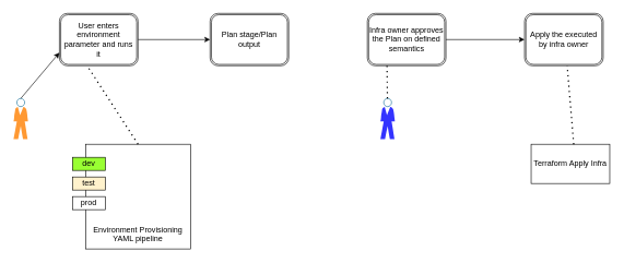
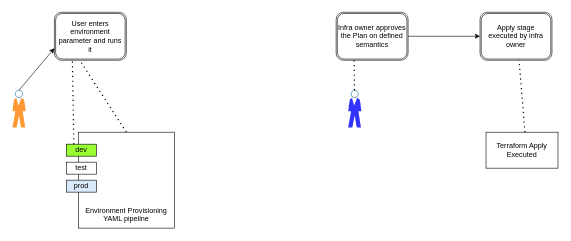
- <mxCell id="8" value="" style="endArrow=classic;html=1;entryX=0;entryY=0.5;entryDx=0;entryDy=0;" edge="1" parent="1" source="3" target="6"><mxGeometry width="50" height="50" relative="1" as="geometry"><mxPoint x="210" y="110" as="sourcePoint" /><mxPoint x="270" y="50" as="targetPoint" /></mxGeometry></mxCell>
- <mxCell id="6" value="Plan stage/Plan output" style="shape=ext;double=1;rounded=1;whiteSpace=wrap;html=1;" vertex="1" parent="1"><mxGeometry x="320" y="20" width="120" height="80" as="geometry" /></mxCell>
- <mxCell id="4" value="Apply the executed by infra owner" style="shape=ext;double=1;rounded=1;whiteSpace=wrap;html=1;" vertex="1" parent="1"><mxGeometry x="800" y="20" width="120" height="80" as="geometry" /></mxCell>
+ <mxCell id="4" value="Apply stage executed by infra owner" style="shape=ext;double=1;rounded=1;whiteSpace=wrap;html=1;" vertex="1" parent="1"><mxGeometry x="800" y="20" width="120" height="80" as="geometry" /></mxCell>
+ <mxCell id="17" value="" style="endArrow=none;dashed=1;html=1;dashPattern=1 3;strokeWidth=2;entryX=0.25;entryY=1;entryDx=0;entryDy=0;exitX=0.25;exitY=0;exitDx=0;exitDy=0;" edge="1" parent="1" source="16" target="3"><mxGeometry width="50" height="50" relative="1" as="geometry"><mxPoint x="130" y="230" as="sourcePoint" /><mxPoint x="150" y="180" as="targetPoint" /></mxGeometry></mxCell>
- <mxCell id="18" value="Terraform Apply Infra" style="rounded=0;whiteSpace=wrap;html=1;strokeColor=#000000;fillColor=#ffffff;" vertex="1" parent="1"><mxGeometry x="810" y="220" width="120" height="60" as="geometry" /></mxCell>
+ <mxCell id="18" value="Terraform Apply Executed" style="rounded=0;whiteSpace=wrap;html=1;strokeColor=#000000;fillColor=#ffffff;" vertex="1" parent="1"><mxGeometry x="810" y="220" width="120" height="60" as="geometry" /></mxCell>
- <mxCell id="15" value="test" style="rounded=0;whiteSpace=wrap;html=1;strokeColor=#000000;fillColor=#fff2cc;" vertex="1" parent="1"><mxGeometry x="110" y="270" width="50" height="20" as="geometry" /></mxCell>
+ <mxCell id="15" value="test" style="rounded=0;whiteSpace=wrap;html=1;strokeColor=#000000;fillColor=#ffffff;" vertex="1" parent="1"><mxGeometry x="110" y="270" width="50" height="20" as="geometry" /></mxCell>
- <mxCell id="14" value="prod" style="rounded=0;whiteSpace=wrap;html=1;strokeColor=#000000;fillColor=#ffffff;" vertex="1" parent="1"><mxGeometry x="110" y="300" width="50" height="20" as="geometry" /></mxCell>
+ <mxCell id="14" value="prod" style="rounded=0;whiteSpace=wrap;html=1;strokeColor=#000000;fillColor=#dae8fc;" vertex="1" parent="1"><mxGeometry x="110" y="300" width="50" height="20" as="geometry" /></mxCell>
